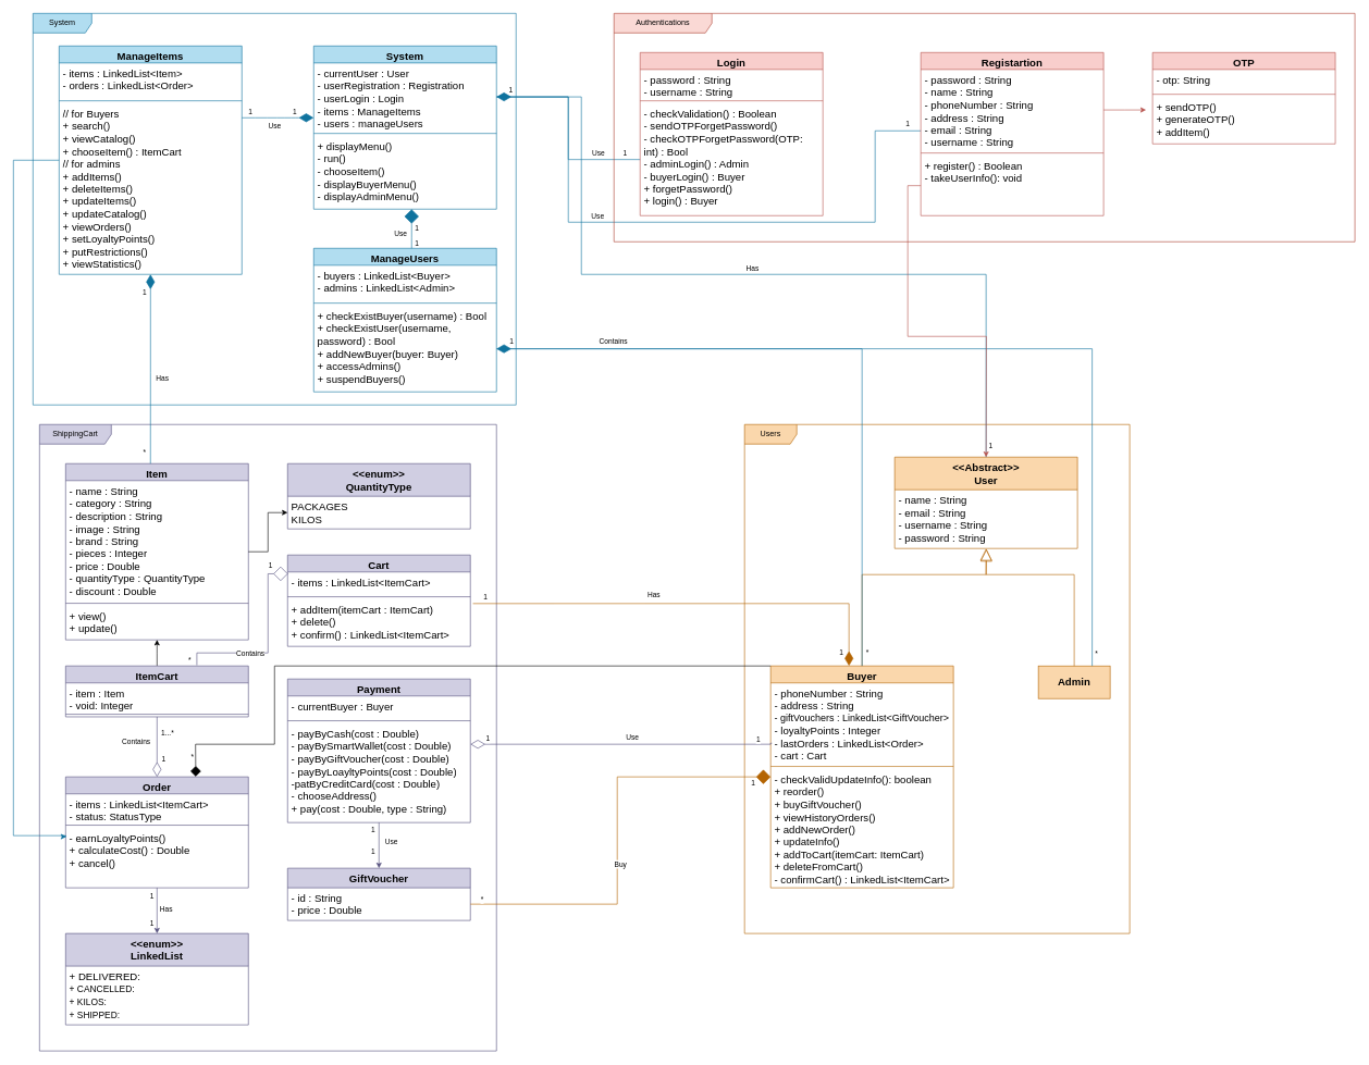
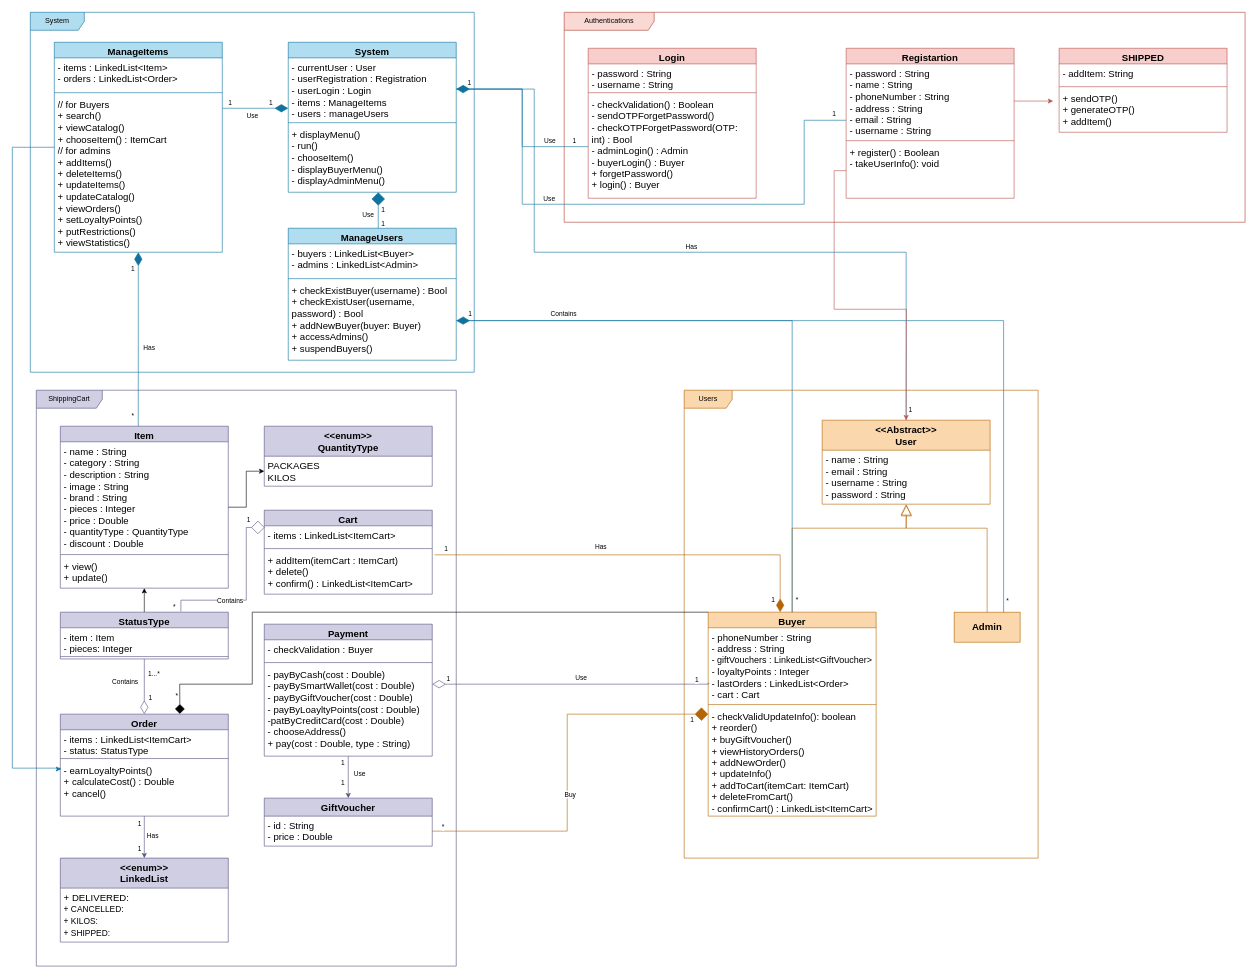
- <mxCell id="124" value="OTP" style="swimlane;fontStyle=1;align=center;verticalAlign=top;childLayout=stackLayout;horizontal=1;startSize=26;horizontalStack=0;resizeParent=1;resizeParentMax=0;resizeLast=0;collapsible=1;marginBottom=0;whiteSpace=wrap;html=1;fontSize=16;fillColor=#f8cecc;strokeColor=#b85450;" vertex="1" parent="2"><mxGeometry x="1745" y="60" width="280" height="140" as="geometry" /></mxCell>
+ <mxCell id="124" value="SHIPPED" style="swimlane;fontStyle=1;align=center;verticalAlign=top;childLayout=stackLayout;horizontal=1;startSize=26;horizontalStack=0;resizeParent=1;resizeParentMax=0;resizeLast=0;collapsible=1;marginBottom=0;whiteSpace=wrap;html=1;fontSize=16;fillColor=#f8cecc;strokeColor=#b85450;" vertex="1" parent="2"><mxGeometry x="1745" y="60" width="280" height="140" as="geometry" /></mxCell>
- <mxCell id="125" value="- otp: String" style="text;strokeColor=none;fillColor=none;align=left;verticalAlign=top;spacingLeft=4;spacingRight=4;overflow=hidden;rotatable=0;points=[[0,0.5],[1,0.5]];portConstraint=eastwest;whiteSpace=wrap;html=1;fontSize=16;" vertex="1" parent="124"><mxGeometry y="26" width="280" height="34" as="geometry" /></mxCell>
+ <mxCell id="125" value="- addItem: String" style="text;strokeColor=none;fillColor=none;align=left;verticalAlign=top;spacingLeft=4;spacingRight=4;overflow=hidden;rotatable=0;points=[[0,0.5],[1,0.5]];portConstraint=eastwest;whiteSpace=wrap;html=1;fontSize=16;" vertex="1" parent="124"><mxGeometry y="26" width="280" height="34" as="geometry" /></mxCell>
- <mxCell id="106" value="ItemCart" style="swimlane;fontStyle=1;align=center;verticalAlign=top;childLayout=stackLayout;horizontal=1;startSize=26;horizontalStack=0;resizeParent=1;resizeParentMax=0;resizeLast=0;collapsible=1;marginBottom=0;whiteSpace=wrap;html=1;fontSize=16;fillColor=#d0cee2;strokeColor=#56517e;" parent="2" vertex="1"><mxGeometry x="80" y="1000" width="280" height="78" as="geometry" /></mxCell>
+ <mxCell id="106" value="StatusType" style="swimlane;fontStyle=1;align=center;verticalAlign=top;childLayout=stackLayout;horizontal=1;startSize=26;horizontalStack=0;resizeParent=1;resizeParentMax=0;resizeLast=0;collapsible=1;marginBottom=0;whiteSpace=wrap;html=1;fontSize=16;fillColor=#d0cee2;strokeColor=#56517e;" parent="2" vertex="1"><mxGeometry x="80" y="1000" width="280" height="78" as="geometry" /></mxCell>
- <mxCell id="107" value="- item : Item&lt;br&gt;- void: Integer" style="text;strokeColor=none;fillColor=none;align=left;verticalAlign=top;spacingLeft=4;spacingRight=4;overflow=hidden;rotatable=0;points=[[0,0.5],[1,0.5]];portConstraint=eastwest;whiteSpace=wrap;html=1;fontSize=16;" parent="106" vertex="1"><mxGeometry y="26" width="280" height="44" as="geometry" /></mxCell>
+ <mxCell id="107" value="- item : Item&lt;br&gt;- pieces: Integer" style="text;strokeColor=none;fillColor=none;align=left;verticalAlign=top;spacingLeft=4;spacingRight=4;overflow=hidden;rotatable=0;points=[[0,0.5],[1,0.5]];portConstraint=eastwest;whiteSpace=wrap;html=1;fontSize=16;" parent="106" vertex="1"><mxGeometry y="26" width="280" height="44" as="geometry" /></mxCell>
- <mxCell id="52" value="- currentBuyer : Buyer" style="text;strokeColor=none;fillColor=none;align=left;verticalAlign=top;spacingLeft=4;spacingRight=4;overflow=hidden;rotatable=0;points=[[0,0.5],[1,0.5]];portConstraint=eastwest;whiteSpace=wrap;html=1;fontSize=16;" parent="51" vertex="1"><mxGeometry y="26" width="280" height="34" as="geometry" /></mxCell>
+ <mxCell id="52" value="- checkValidation : Buyer" style="text;strokeColor=none;fillColor=none;align=left;verticalAlign=top;spacingLeft=4;spacingRight=4;overflow=hidden;rotatable=0;points=[[0,0.5],[1,0.5]];portConstraint=eastwest;whiteSpace=wrap;html=1;fontSize=16;" parent="51" vertex="1"><mxGeometry y="26" width="280" height="34" as="geometry" /></mxCell>
